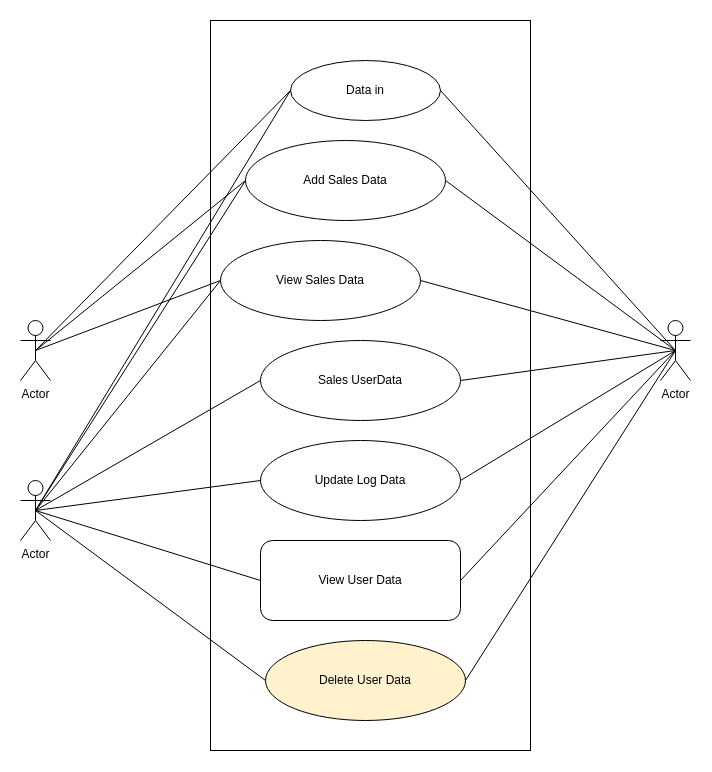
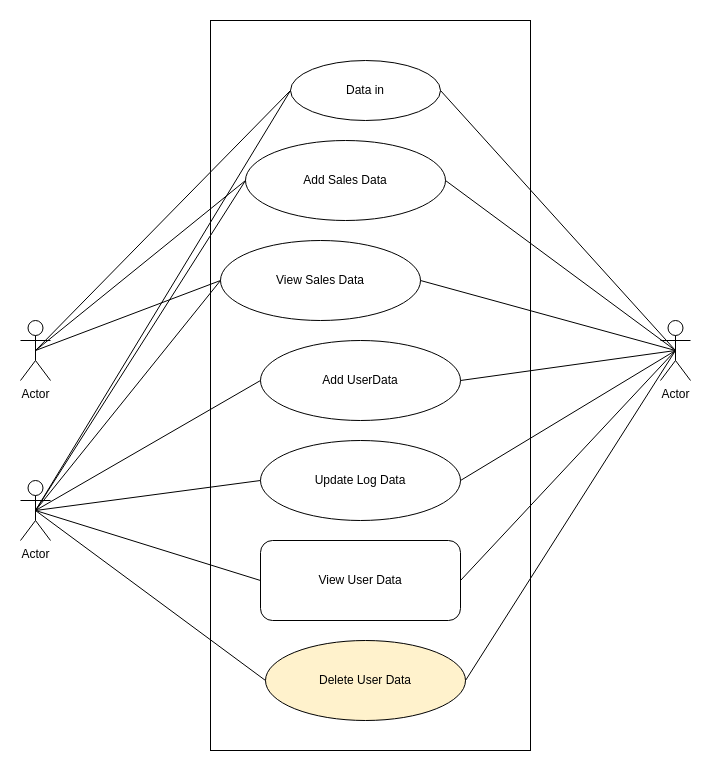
- <mxCell id="9" value="Sales UserData" style="ellipse;whiteSpace=wrap;html=1;" vertex="1" parent="1"><mxGeometry x="260" y="340" width="200" height="80" as="geometry" /></mxCell>
+ <mxCell id="9" value="Add UserData" style="ellipse;whiteSpace=wrap;html=1;" vertex="1" parent="1"><mxGeometry x="260" y="340" width="200" height="80" as="geometry" /></mxCell>
